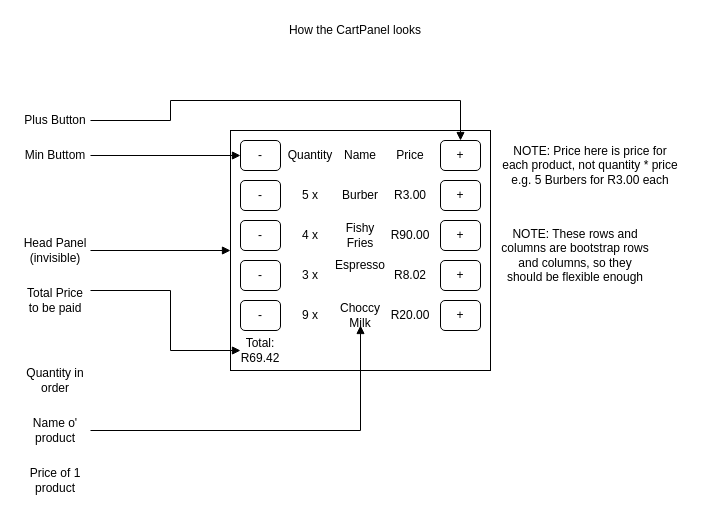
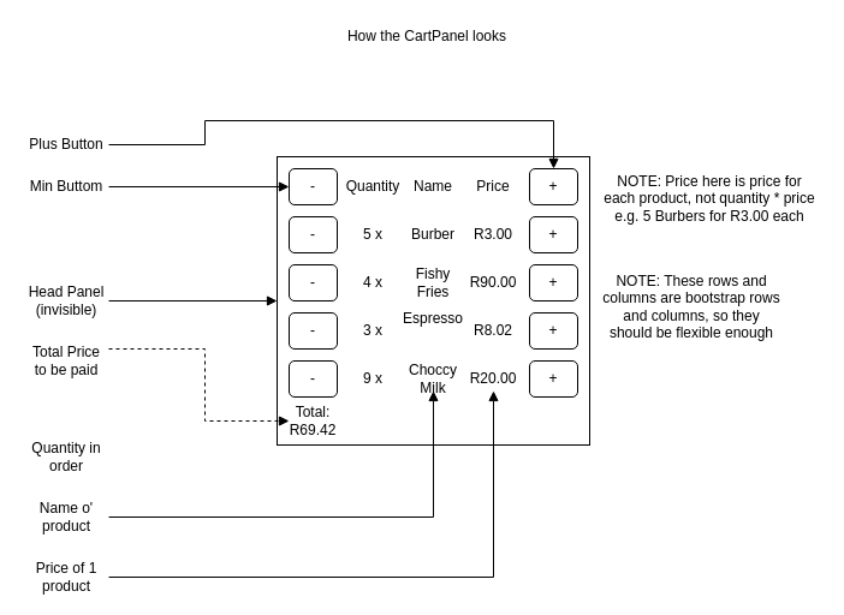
- <mxCell id="36" style="edgeStyle=orthogonalEdgeStyle;rounded=0;orthogonalLoop=1;jettySize=auto;html=1;startArrow=none;startFill=0;endArrow=block;endFill=1;" edge="1" parent="1" source="37" target="29"><mxGeometry relative="1" as="geometry"><Array as="points"><mxPoint x="170" y="290" /><mxPoint x="170" y="350" /></Array></mxGeometry></mxCell>
+ <mxCell id="36" style="edgeStyle=orthogonalEdgeStyle;rounded=0;orthogonalLoop=1;jettySize=auto;html=1;startArrow=none;startFill=0;endArrow=block;endFill=1;dashed=1;" edge="1" parent="1" source="37" target="29"><mxGeometry relative="1" as="geometry"><Array as="points"><mxPoint x="170" y="290" /><mxPoint x="170" y="350" /></Array></mxGeometry></mxCell>
+ <mxCell id="41" style="edgeStyle=orthogonalEdgeStyle;rounded=0;orthogonalLoop=1;jettySize=auto;html=1;entryX=0.5;entryY=1;entryDx=0;entryDy=0;startArrow=none;startFill=0;endArrow=block;endFill=1;" edge="1" parent="1" source="42" target="27"><mxGeometry relative="1" as="geometry" /></mxCell>
